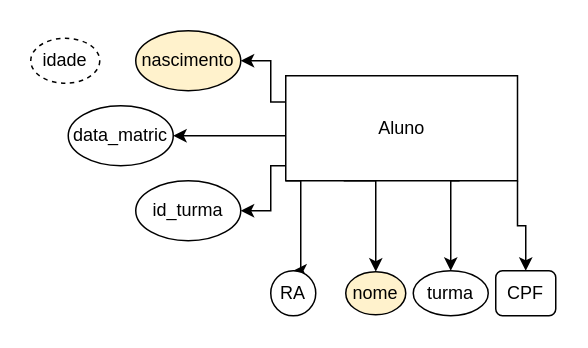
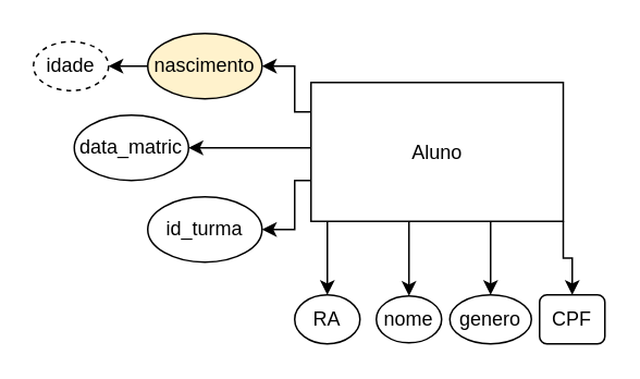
+ <mxCell id="11" style="edgeStyle=orthogonalEdgeStyle;rounded=0;orthogonalLoop=1;jettySize=auto;html=1;exitX=0;exitY=0.5;exitDx=0;exitDy=0;entryX=1;entryY=0.5;entryDx=0;entryDy=0;" edge="1" parent="1" source="12" target="18"><mxGeometry relative="1" as="geometry" /></mxCell>
- <mxCell id="9" value="Aluno" style="rounded=0;whiteSpace=wrap;html=1;" vertex="1" parent="1"><mxGeometry x="190" y="50" width="154.5" height="70" as="geometry" /></mxCell>
+ <mxCell id="9" value="Aluno" style="rounded=0;whiteSpace=wrap;html=1;" vertex="1" parent="1"><mxGeometry x="190" y="50" width="154.5" height="85" as="geometry" /></mxCell>
- <mxCell id="16" value="RA" style="ellipse;whiteSpace=wrap;html=1;" vertex="1" parent="1"><mxGeometry x="180" y="180" width="30" height="30" as="geometry" /></mxCell>
+ <mxCell id="16" value="RA" style="ellipse;whiteSpace=wrap;html=1;" vertex="1" parent="1"><mxGeometry x="180" y="180" width="40" height="30" as="geometry" /></mxCell>
- <mxCell id="10" value="nome" style="ellipse;whiteSpace=wrap;html=1;fillColor=#fff2cc;" vertex="1" parent="1"><mxGeometry x="230" y="180.63" width="40" height="28.75" as="geometry" /></mxCell>
+ <mxCell id="10" value="nome" style="ellipse;whiteSpace=wrap;html=1;" vertex="1" parent="1"><mxGeometry x="230" y="180.63" width="40" height="28.75" as="geometry" /></mxCell>
- <mxCell id="13" value="turma" style="ellipse;whiteSpace=wrap;html=1;" vertex="1" parent="1"><mxGeometry x="275" y="180" width="50" height="30" as="geometry" /></mxCell>
+ <mxCell id="13" value="genero" style="ellipse;whiteSpace=wrap;html=1;" vertex="1" parent="1"><mxGeometry x="275" y="180" width="50" height="30" as="geometry" /></mxCell>
